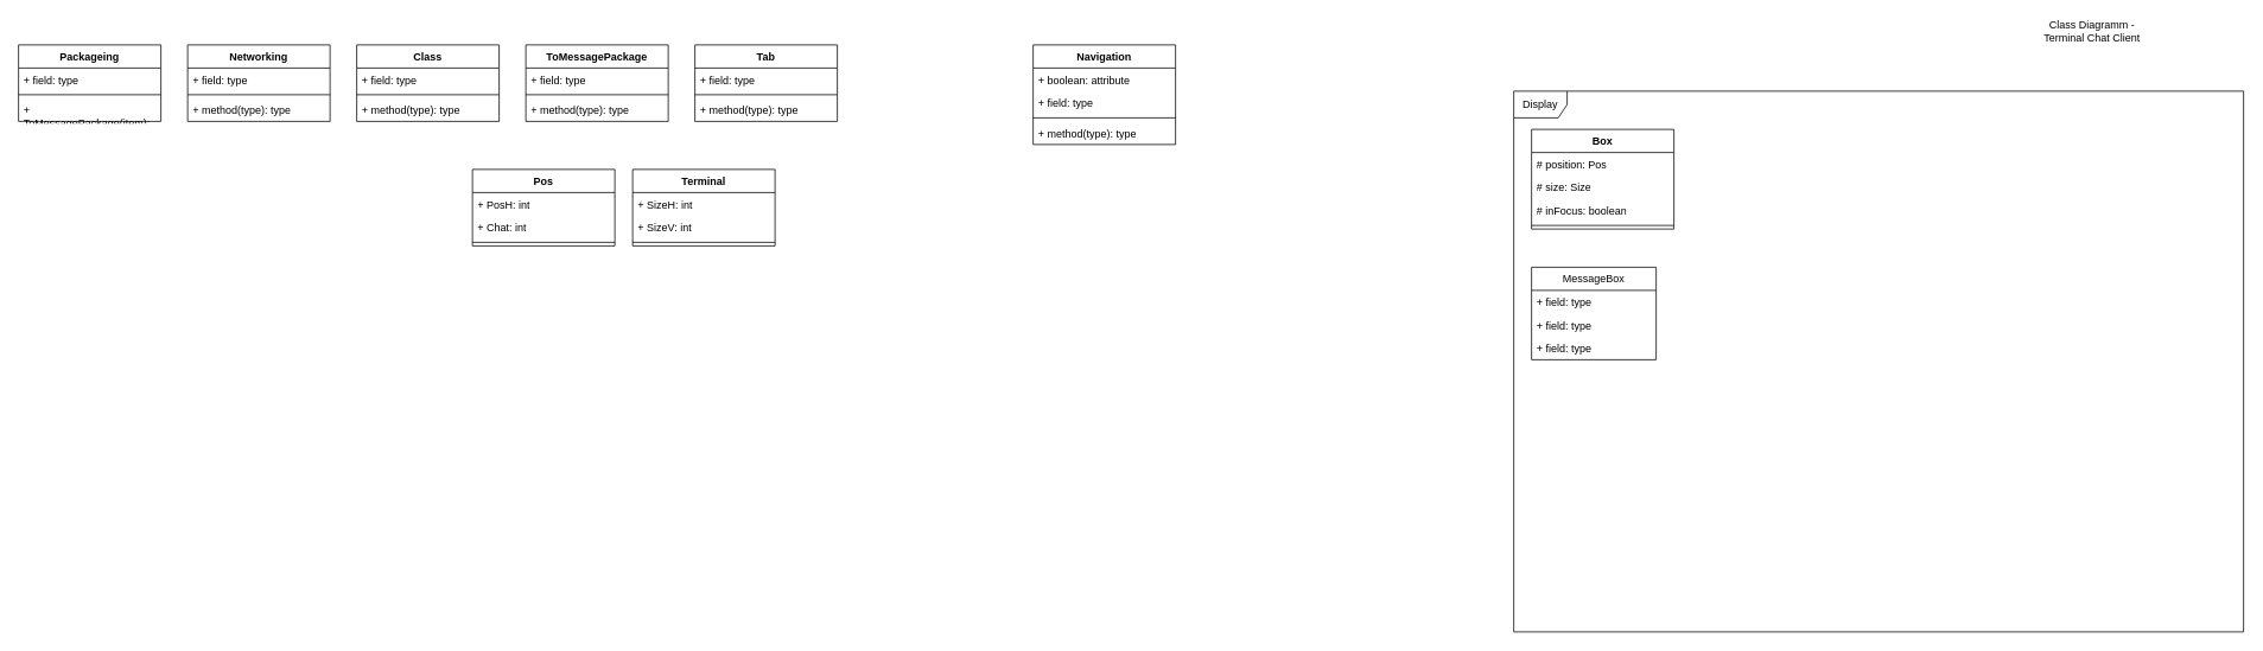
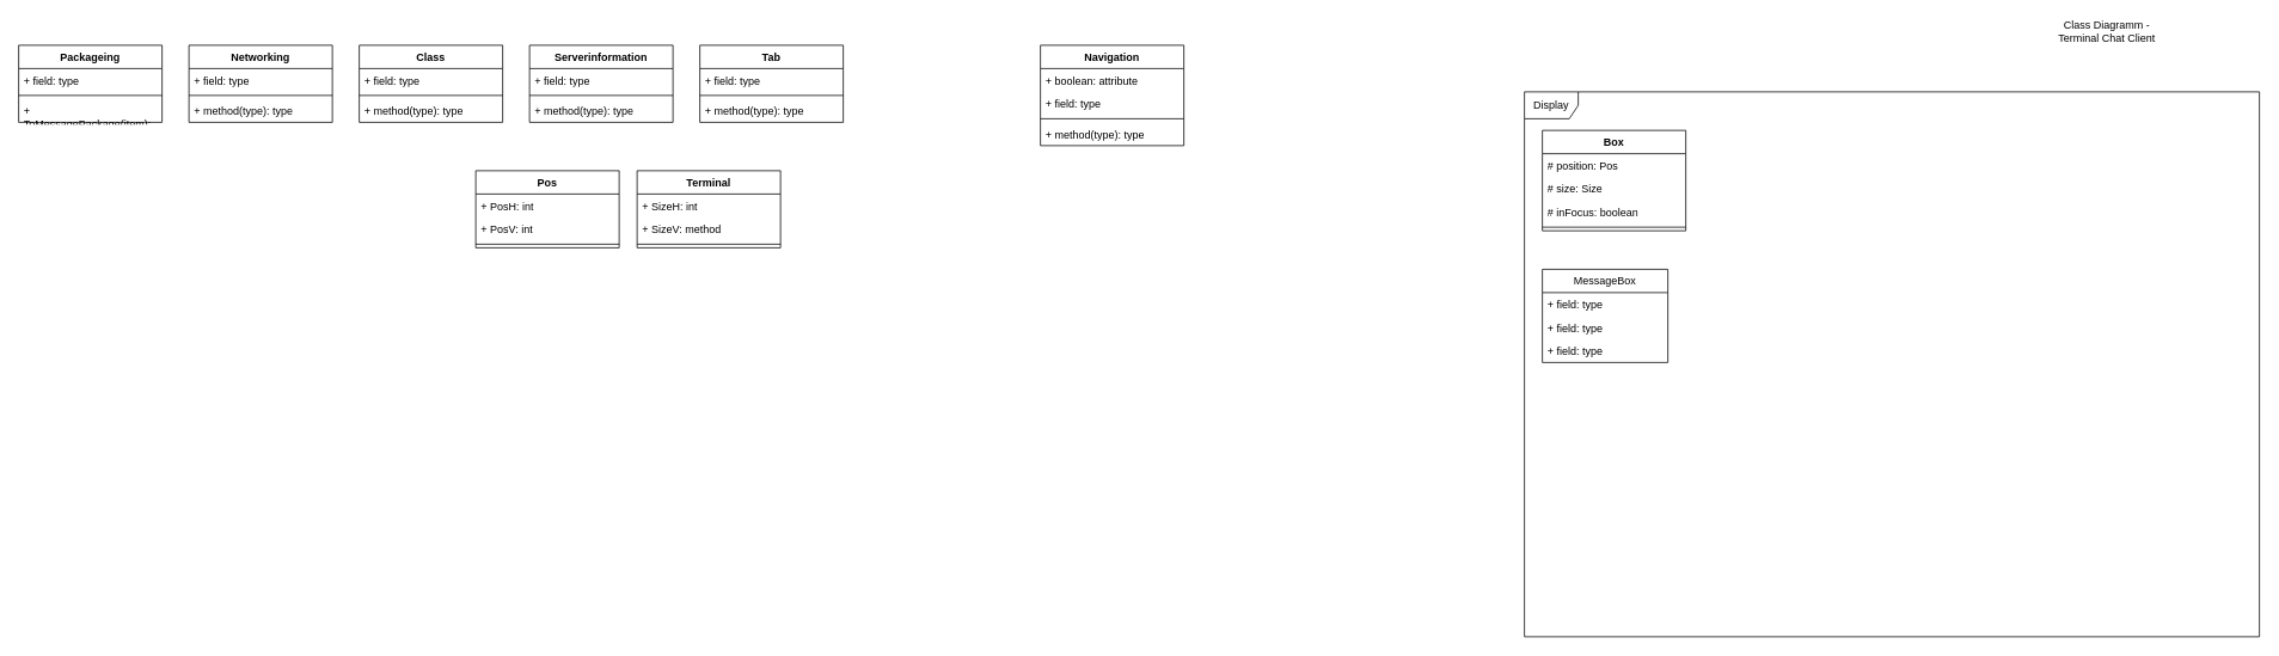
- <mxCell id="15" value="ToMessagePackage" style="swimlane;fontStyle=1;align=center;verticalAlign=top;childLayout=stackLayout;horizontal=1;startSize=26;horizontalStack=0;resizeParent=1;resizeParentMax=0;resizeLast=0;collapsible=1;marginBottom=0;whiteSpace=wrap;html=1;" vertex="1" parent="1"><mxGeometry x="590" y="50" width="160" height="86" as="geometry" /></mxCell>
+ <mxCell id="15" value="Serverinformation" style="swimlane;fontStyle=1;align=center;verticalAlign=top;childLayout=stackLayout;horizontal=1;startSize=26;horizontalStack=0;resizeParent=1;resizeParentMax=0;resizeLast=0;collapsible=1;marginBottom=0;whiteSpace=wrap;html=1;" vertex="1" parent="1"><mxGeometry x="590" y="50" width="160" height="86" as="geometry" /></mxCell>
- <mxCell id="35" value="+ Chat: int" style="text;strokeColor=none;fillColor=none;align=left;verticalAlign=top;spacingLeft=4;spacingRight=4;overflow=hidden;rotatable=0;points=[[0,0.5],[1,0.5]];portConstraint=eastwest;whiteSpace=wrap;html=1;" vertex="1" parent="33"><mxGeometry y="52" width="160" height="26" as="geometry" /></mxCell>
+ <mxCell id="35" value="+ PosV: int" style="text;strokeColor=none;fillColor=none;align=left;verticalAlign=top;spacingLeft=4;spacingRight=4;overflow=hidden;rotatable=0;points=[[0,0.5],[1,0.5]];portConstraint=eastwest;whiteSpace=wrap;html=1;" vertex="1" parent="33"><mxGeometry y="52" width="160" height="26" as="geometry" /></mxCell>
- <mxCell id="39" value="+ SizeV: int" style="text;strokeColor=none;fillColor=none;align=left;verticalAlign=top;spacingLeft=4;spacingRight=4;overflow=hidden;rotatable=0;points=[[0,0.5],[1,0.5]];portConstraint=eastwest;whiteSpace=wrap;html=1;" vertex="1" parent="37"><mxGeometry y="52" width="160" height="26" as="geometry" /></mxCell>
+ <mxCell id="39" value="+ SizeV: method" style="text;strokeColor=none;fillColor=none;align=left;verticalAlign=top;spacingLeft=4;spacingRight=4;overflow=hidden;rotatable=0;points=[[0,0.5],[1,0.5]];portConstraint=eastwest;whiteSpace=wrap;html=1;" vertex="1" parent="37"><mxGeometry y="52" width="160" height="26" as="geometry" /></mxCell>
